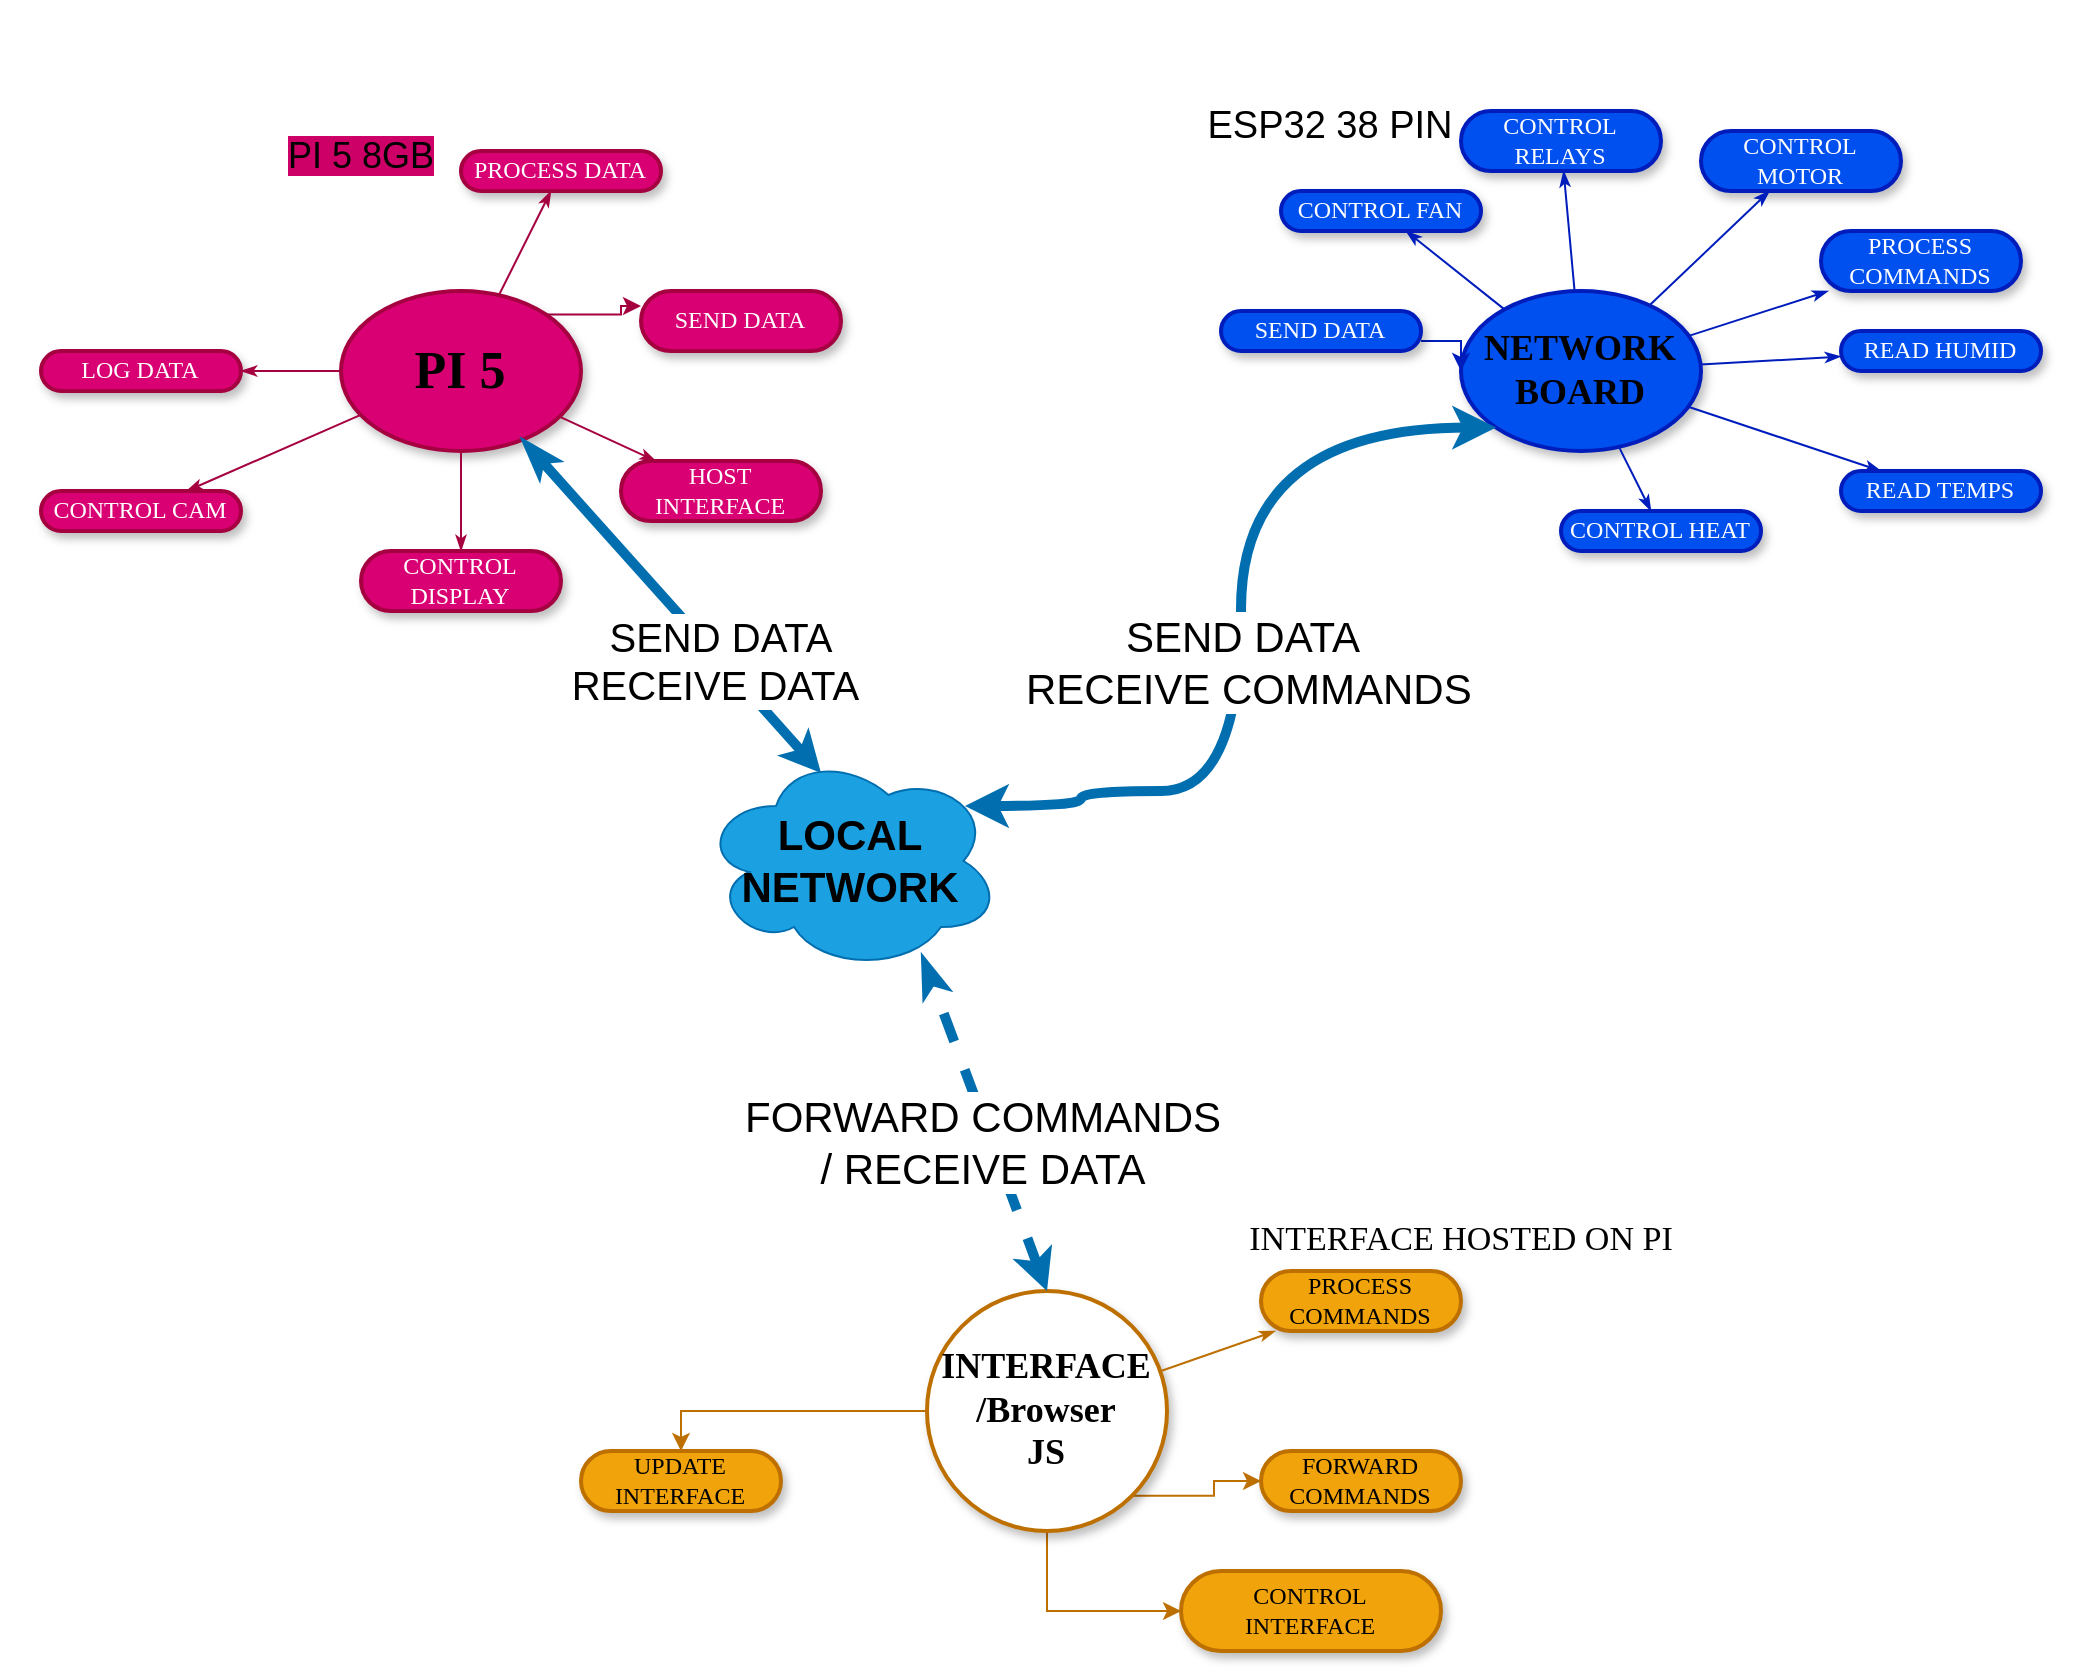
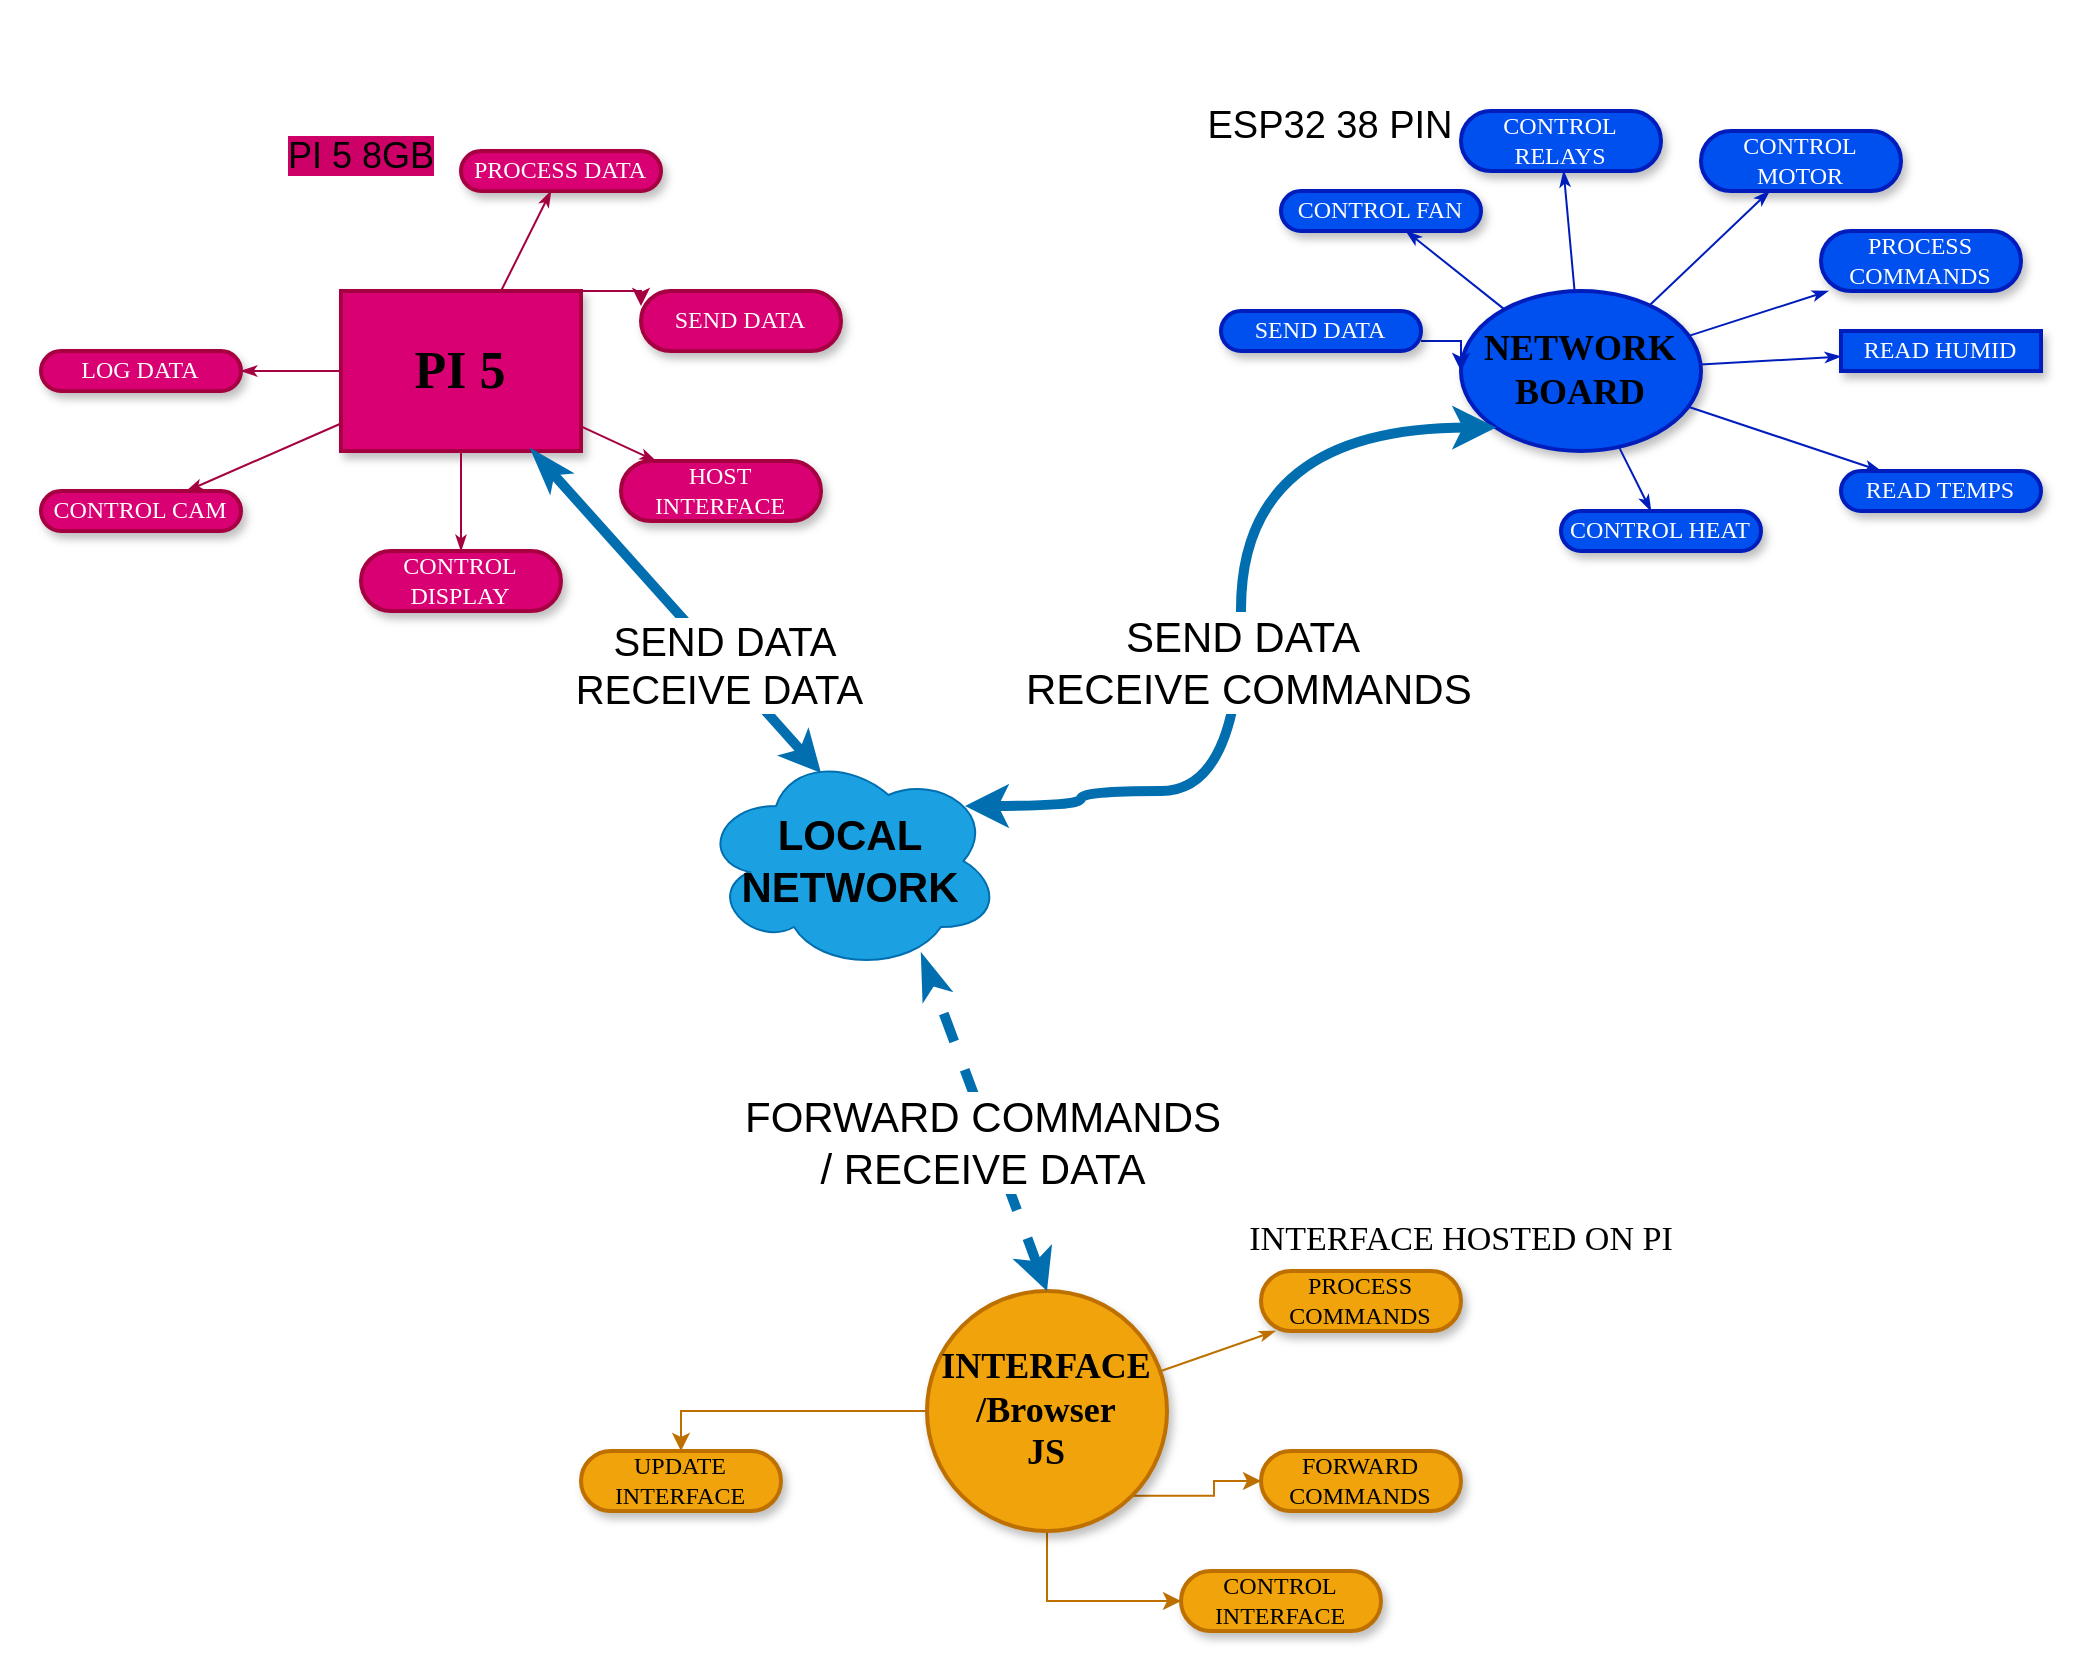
- <mxCell id="16" value="&lt;span&gt;READ HUMID&lt;/span&gt;" style="whiteSpace=wrap;html=1;rounded=1;shadow=1;comic=0;labelBackgroundColor=none;strokeWidth=2;fontFamily=Verdana;fontSize=12;align=center;arcSize=50;fillColor=#0050ef;fontColor=#ffffff;strokeColor=#001DBC;" parent="1" vertex="1"><mxGeometry x="920" y="165" width="100" height="20" as="geometry" /></mxCell>
+ <mxCell id="16" value="&lt;span&gt;READ HUMID&lt;/span&gt;" style="whiteSpace=wrap;html=1;shadow=1;comic=0;labelBackgroundColor=none;strokeWidth=2;fontFamily=Verdana;fontSize=12;align=center;arcSize=50;fillColor=#0050ef;fontColor=#ffffff;strokeColor=#001DBC;rounded=0;" parent="1" vertex="1"><mxGeometry x="920" y="165" width="100" height="20" as="geometry" /></mxCell>
- <mxCell id="3" value="&lt;font style=&quot;font-size: 26px;&quot; color=&quot;#000000&quot;&gt;&lt;b&gt;PI 5&lt;/b&gt;&lt;/font&gt;" style="ellipse;whiteSpace=wrap;html=1;rounded=1;shadow=1;comic=0;labelBackgroundColor=none;strokeWidth=2;fontFamily=Verdana;fontSize=12;align=center;fillColor=#d80073;fontColor=#ffffff;strokeColor=#A50040;" parent="1" vertex="1"><mxGeometry x="170" y="145" width="120" height="80" as="geometry" /></mxCell>
+ <mxCell id="3" value="&lt;font style=&quot;font-size: 26px;&quot; color=&quot;#000000&quot;&gt;&lt;b&gt;PI 5&lt;/b&gt;&lt;/font&gt;" style="whiteSpace=wrap;html=1;shadow=1;comic=0;labelBackgroundColor=none;strokeWidth=2;fontFamily=Verdana;fontSize=12;align=center;fillColor=#d80073;fontColor=#ffffff;strokeColor=#A50040;rounded=0;" parent="1" vertex="1"><mxGeometry x="170" y="145" width="120" height="80" as="geometry" /></mxCell>
- <mxCell id="8" value="&lt;font style=&quot;font-size: 18px;&quot;&gt;&lt;b&gt;INTERFACE&lt;br&gt;/Browser&lt;/b&gt;&lt;/font&gt;&lt;div style=&quot;font-size: 18px;&quot;&gt;&lt;font style=&quot;font-size: 18px;&quot;&gt;&lt;b&gt;JS&lt;/b&gt;&lt;/font&gt;&lt;/div&gt;" style="ellipse;whiteSpace=wrap;html=1;rounded=1;shadow=1;comic=0;labelBackgroundColor=none;strokeWidth=2;fontFamily=Verdana;fontSize=12;align=center;fillColor=#ffffff;fontColor=#000000;strokeColor=#BD7000;" parent="1" vertex="1"><mxGeometry x="463" y="645" width="120" height="120" as="geometry" /></mxCell>
+ <mxCell id="8" value="&lt;font style=&quot;font-size: 18px;&quot;&gt;&lt;b&gt;INTERFACE&lt;br&gt;/Browser&lt;/b&gt;&lt;/font&gt;&lt;div style=&quot;font-size: 18px;&quot;&gt;&lt;font style=&quot;font-size: 18px;&quot;&gt;&lt;b&gt;JS&lt;/b&gt;&lt;/font&gt;&lt;/div&gt;" style="ellipse;whiteSpace=wrap;html=1;rounded=1;shadow=1;comic=0;labelBackgroundColor=none;strokeWidth=2;fontFamily=Verdana;fontSize=12;align=center;fillColor=#f0a30a;fontColor=#000000;strokeColor=#BD7000;" parent="1" vertex="1"><mxGeometry x="463" y="645" width="120" height="120" as="geometry" /></mxCell>
- <mxCell id="38" value="&lt;span&gt;CONTROL&lt;br&gt;INTERFACE&lt;/span&gt;" style="whiteSpace=wrap;html=1;rounded=1;shadow=1;comic=0;labelBackgroundColor=none;strokeWidth=2;fontFamily=Verdana;fontSize=12;align=center;arcSize=50;fillColor=#f0a30a;fontColor=#000000;strokeColor=#BD7000;" parent="1" vertex="1"><mxGeometry x="590" y="785" width="130" height="40" as="geometry" /></mxCell>
+ <mxCell id="38" value="&lt;span&gt;CONTROL&lt;br&gt;INTERFACE&lt;/span&gt;" style="whiteSpace=wrap;html=1;rounded=1;shadow=1;comic=0;labelBackgroundColor=none;strokeWidth=2;fontFamily=Verdana;fontSize=12;align=center;arcSize=50;fillColor=#f0a30a;fontColor=#000000;strokeColor=#BD7000;" parent="1" vertex="1"><mxGeometry x="590" y="785" width="100" height="30" as="geometry" /></mxCell>
